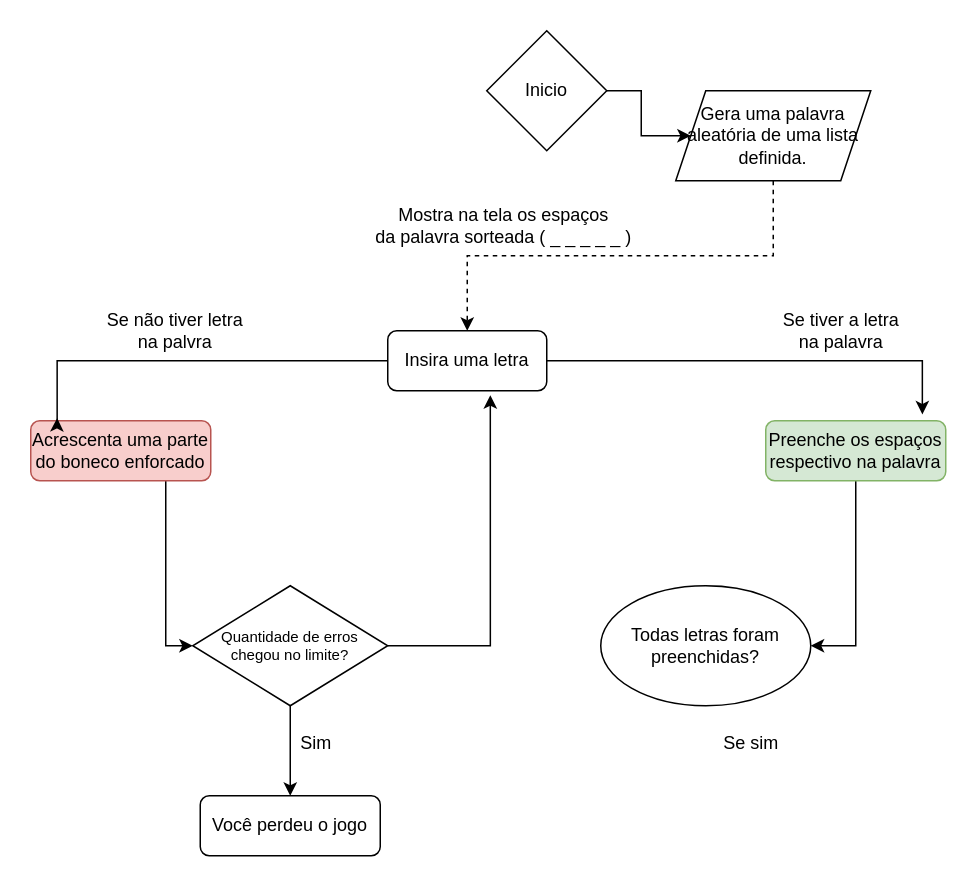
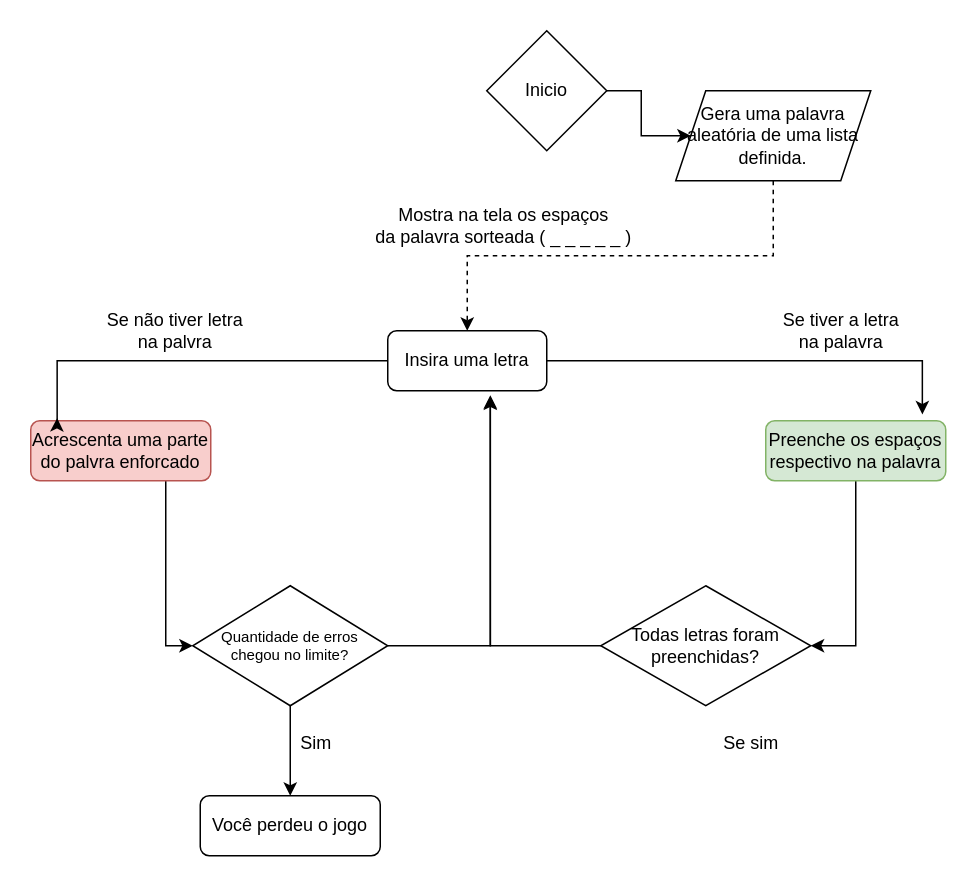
- <mxCell id="5" value="Acrescenta uma parte&lt;br&gt;do boneco enforcado" style="rounded=1;whiteSpace=wrap;html=1;fillColor=#f8cecc;strokeColor=#b85450;" vertex="1" parent="1"><mxGeometry x="20" y="280" width="120" height="40" as="geometry" /></mxCell>
+ <mxCell id="5" value="Acrescenta uma parte&lt;br&gt;do palvra enforcado" style="rounded=1;whiteSpace=wrap;html=1;fillColor=#f8cecc;strokeColor=#b85450;" vertex="1" parent="1"><mxGeometry x="20" y="280" width="120" height="40" as="geometry" /></mxCell>
+ <mxCell id="20" style="edgeStyle=orthogonalEdgeStyle;rounded=0;orthogonalLoop=1;jettySize=auto;html=1;exitX=0;exitY=0.5;exitDx=0;exitDy=0;entryX=0.645;entryY=1.095;entryDx=0;entryDy=0;entryPerimeter=0;" edge="1" parent="1" source="21" target="8"><mxGeometry relative="1" as="geometry" /></mxCell>
- <mxCell id="21" value="Todas letras foram&lt;br&gt;preenchidas?" style="ellipse;whiteSpace=wrap;html=1;" vertex="1" parent="1"><mxGeometry x="400" y="390" width="140" height="80" as="geometry" /></mxCell>
+ <mxCell id="21" value="Todas letras foram&lt;br&gt;preenchidas?" style="rhombus;whiteSpace=wrap;html=1;" vertex="1" parent="1"><mxGeometry x="400" y="390" width="140" height="80" as="geometry" /></mxCell>
